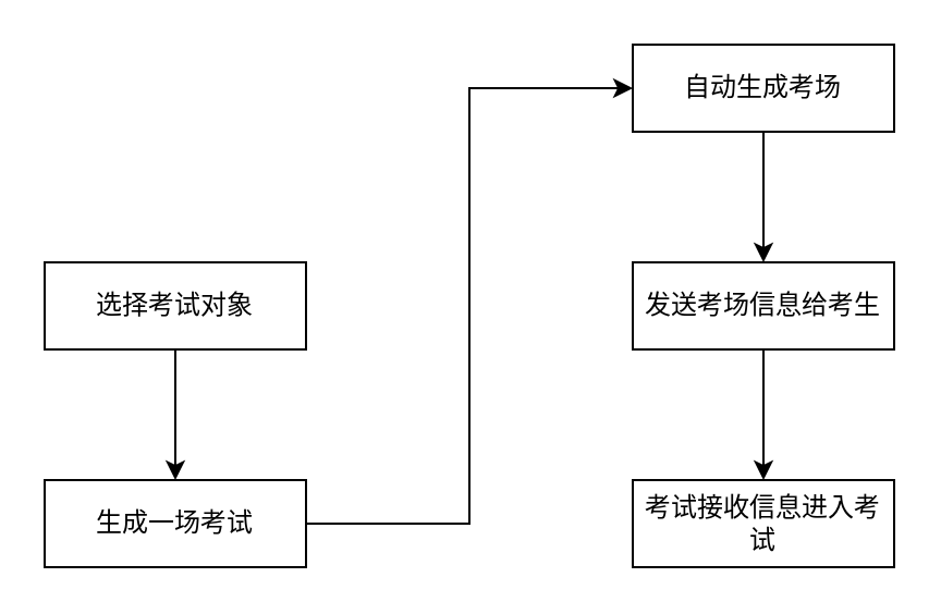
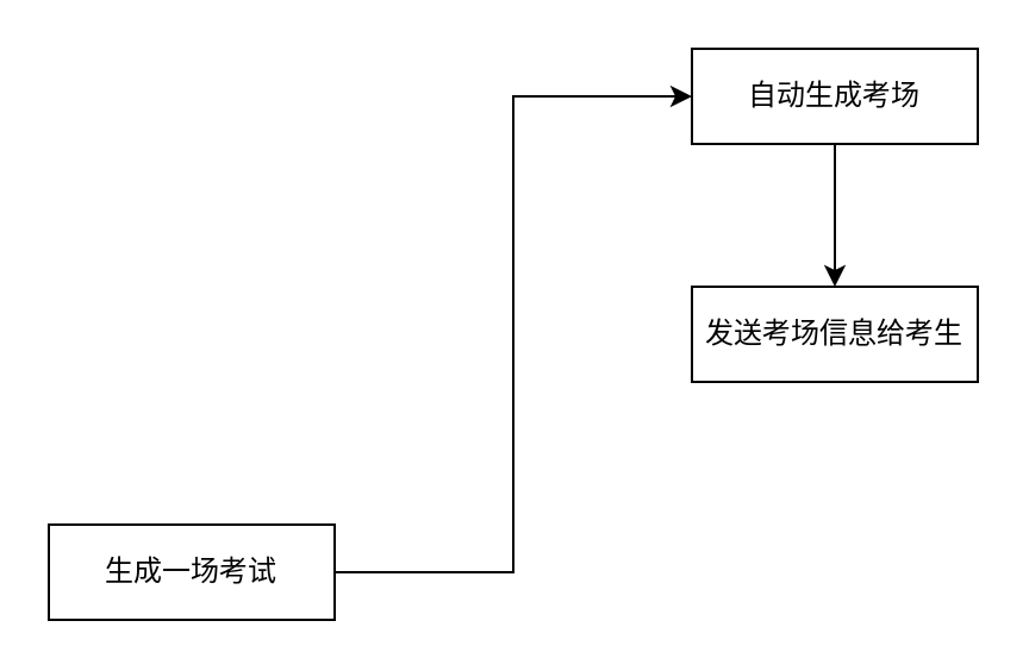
- <mxCell id="3" value="选择考试对象" style="rounded=0;whiteSpace=wrap;html=1;" vertex="1" parent="1"><mxGeometry x="20" y="120" width="120" height="40" as="geometry" /></mxCell>
- <mxCell id="2" style="edgeStyle=orthogonalEdgeStyle;rounded=0;orthogonalLoop=1;jettySize=auto;html=1;exitX=0.5;exitY=1;exitDx=0;exitDy=0;entryX=0.5;entryY=0;entryDx=0;entryDy=0;" edge="1" parent="1" source="3" target="5"><mxGeometry relative="1" as="geometry" /></mxCell>
- <mxCell id="8" style="edgeStyle=orthogonalEdgeStyle;rounded=0;orthogonalLoop=1;jettySize=auto;html=1;exitX=0.5;exitY=1;exitDx=0;exitDy=0;entryX=0.5;entryY=0;entryDx=0;entryDy=0;" edge="1" parent="1" source="9" target="10"><mxGeometry relative="1" as="geometry" /></mxCell>
- <mxCell id="10" value="考试接收信息进入考试" style="rounded=0;whiteSpace=wrap;html=1;" vertex="1" parent="1"><mxGeometry x="290" y="220" width="120" height="40" as="geometry" /></mxCell>
